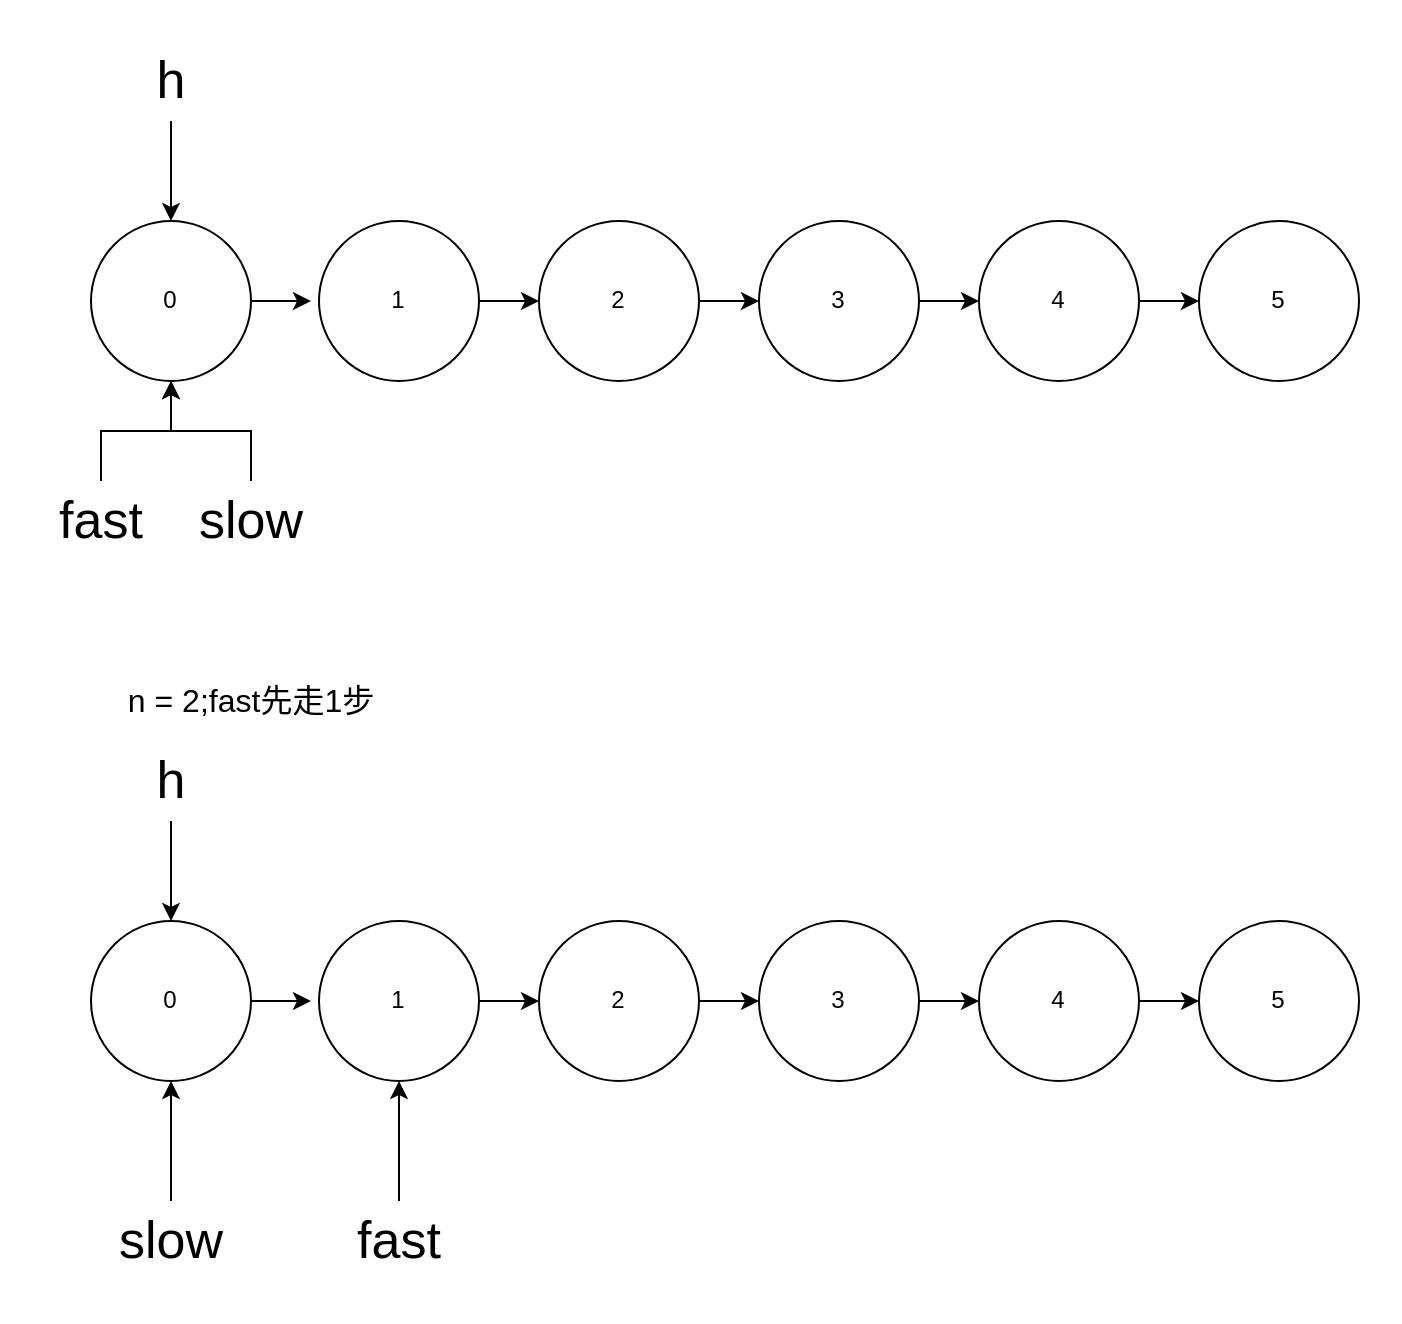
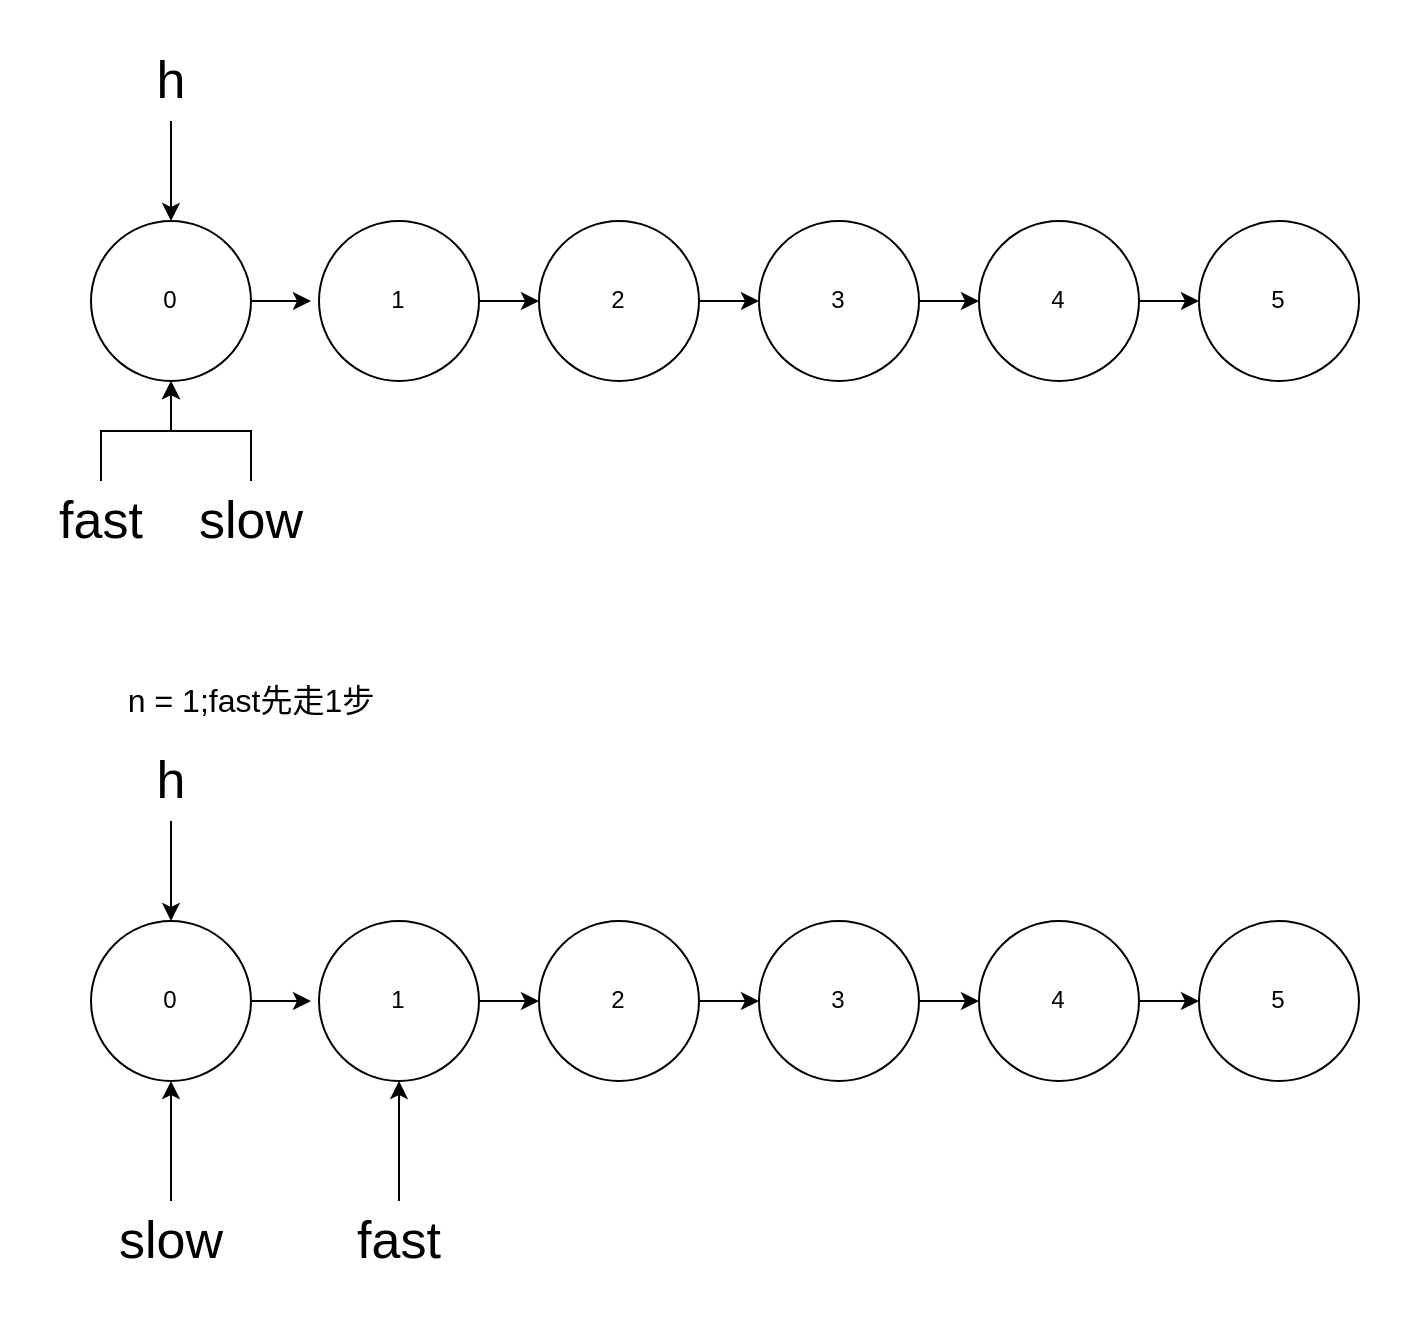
- <mxCell id="19" value="n = 2;fast先走1步" style="text;html=1;align=center;verticalAlign=middle;resizable=0;points=[];autosize=1;strokeColor=none;fillColor=none;fontSize=16;labelBorderColor=none;" vertex="1" parent="1"><mxGeometry x="55" y="340" width="140" height="20" as="geometry" /></mxCell>
+ <mxCell id="19" value="n = 1;fast先走1步" style="text;html=1;align=center;verticalAlign=middle;resizable=0;points=[];autosize=1;strokeColor=none;fillColor=none;fontSize=16;labelBorderColor=none;" vertex="1" parent="1"><mxGeometry x="55" y="340" width="140" height="20" as="geometry" /></mxCell>
